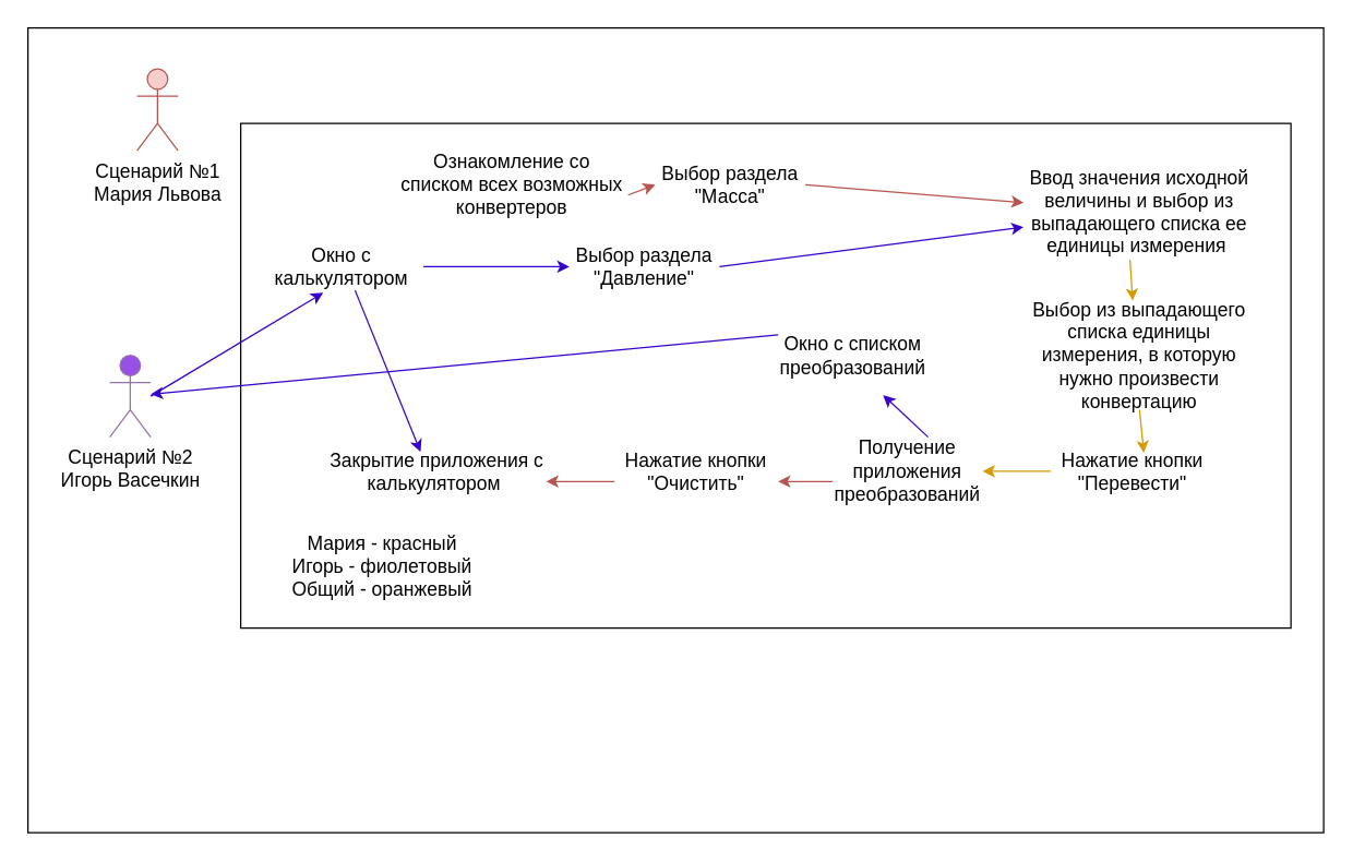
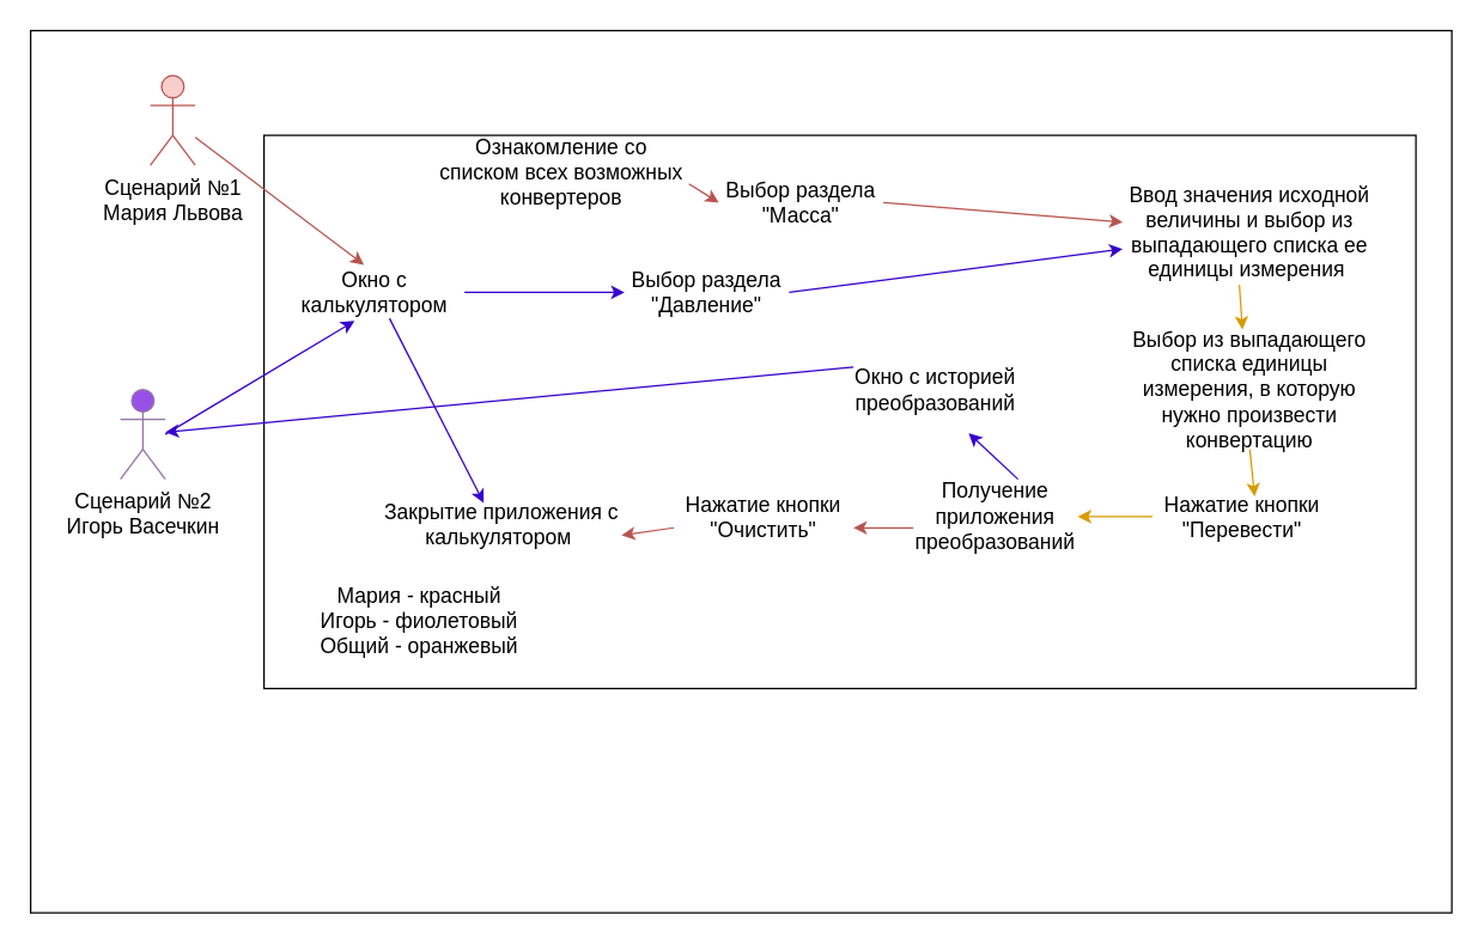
+ <mxCell id="6" value="" style="endArrow=classic;html=1;rounded=0;entryX=0.44;entryY=-0.113;entryDx=0;entryDy=0;entryPerimeter=0;strokeColor=#b85450;fillColor=#f8cecc;" parent="1" source="4" target="5" edge="1"><mxGeometry width="50" height="50" relative="1" as="geometry"><mxPoint x="430" y="330" as="sourcePoint" /><mxPoint x="480" y="280" as="targetPoint" /></mxGeometry></mxCell>
- <mxCell id="8" value="&lt;font style=&quot;font-size: 14px;&quot;&gt;Ознакомление со списком всех возможных конвертеров&lt;/font&gt;" style="text;html=1;strokeColor=none;fillColor=none;align=center;verticalAlign=middle;whiteSpace=wrap;rounded=0;" parent="1" vertex="1"><mxGeometry x="290" y="120" width="170" height="30" as="geometry" /></mxCell>
+ <mxCell id="8" value="&lt;font style=&quot;font-size: 14px;&quot;&gt;Ознакомление со списком всех возможных конвертеров&lt;/font&gt;" style="text;html=1;strokeColor=none;fillColor=none;align=center;verticalAlign=middle;whiteSpace=wrap;rounded=0;" parent="1" vertex="1"><mxGeometry x="290" y="100" width="170" height="30" as="geometry" /></mxCell>
- <mxCell id="25" value="&lt;font style=&quot;font-size: 14px;&quot;&gt;Окно с списком преобразований&lt;/font&gt;" style="text;html=1;strokeColor=none;fillColor=none;align=center;verticalAlign=middle;whiteSpace=wrap;rounded=0;" parent="1" vertex="1"><mxGeometry x="570" y="230" width="110" height="60" as="geometry" /></mxCell>
+ <mxCell id="25" value="&lt;font style=&quot;font-size: 14px;&quot;&gt;Окно с историей преобразований&lt;/font&gt;" style="text;html=1;strokeColor=none;fillColor=none;align=center;verticalAlign=middle;whiteSpace=wrap;rounded=0;" parent="1" vertex="1"><mxGeometry x="570" y="230" width="110" height="60" as="geometry" /></mxCell>
- <mxCell id="9" value="Закрытие приложения с калькулятором&amp;nbsp;" style="text;html=1;strokeColor=none;fillColor=none;align=center;verticalAlign=middle;whiteSpace=wrap;rounded=0;fontSize=14;" parent="1" vertex="1"><mxGeometry x="240" y="330" width="160" height="30" as="geometry" /></mxCell>
+ <mxCell id="9" value="Закрытие приложения с калькулятором&amp;nbsp;" style="text;html=1;strokeColor=none;fillColor=none;align=center;verticalAlign=middle;whiteSpace=wrap;rounded=0;fontSize=14;" parent="1" vertex="1"><mxGeometry x="255" y="335" width="160" height="30" as="geometry" /></mxCell>
